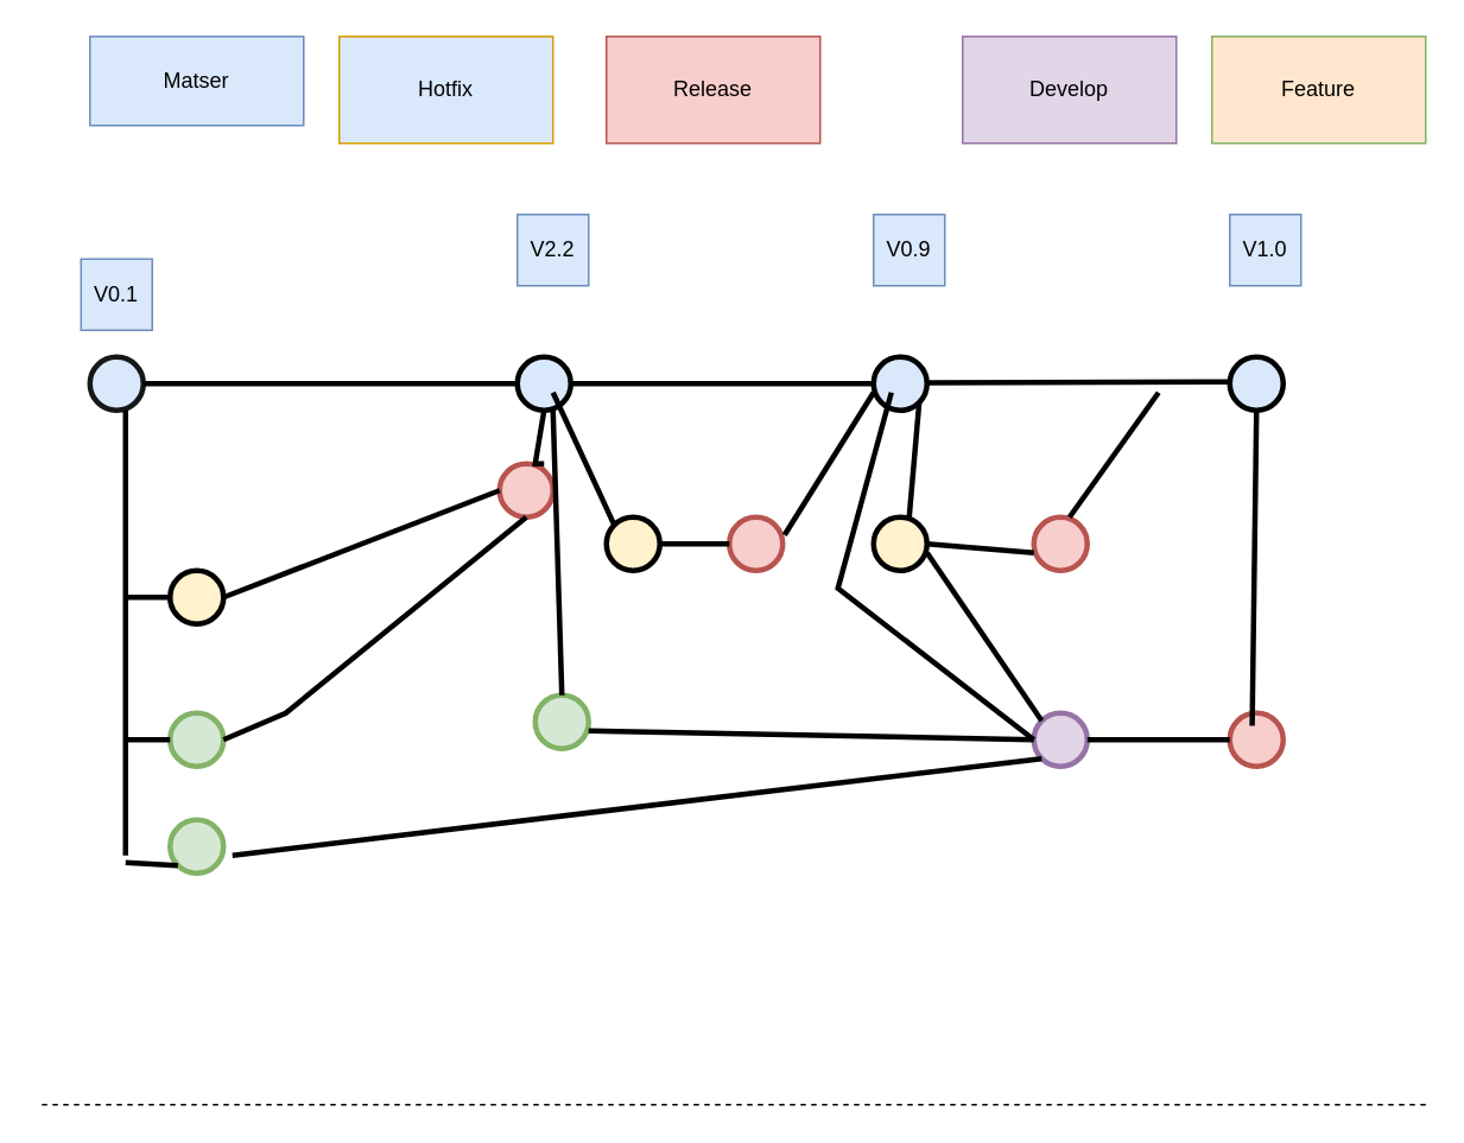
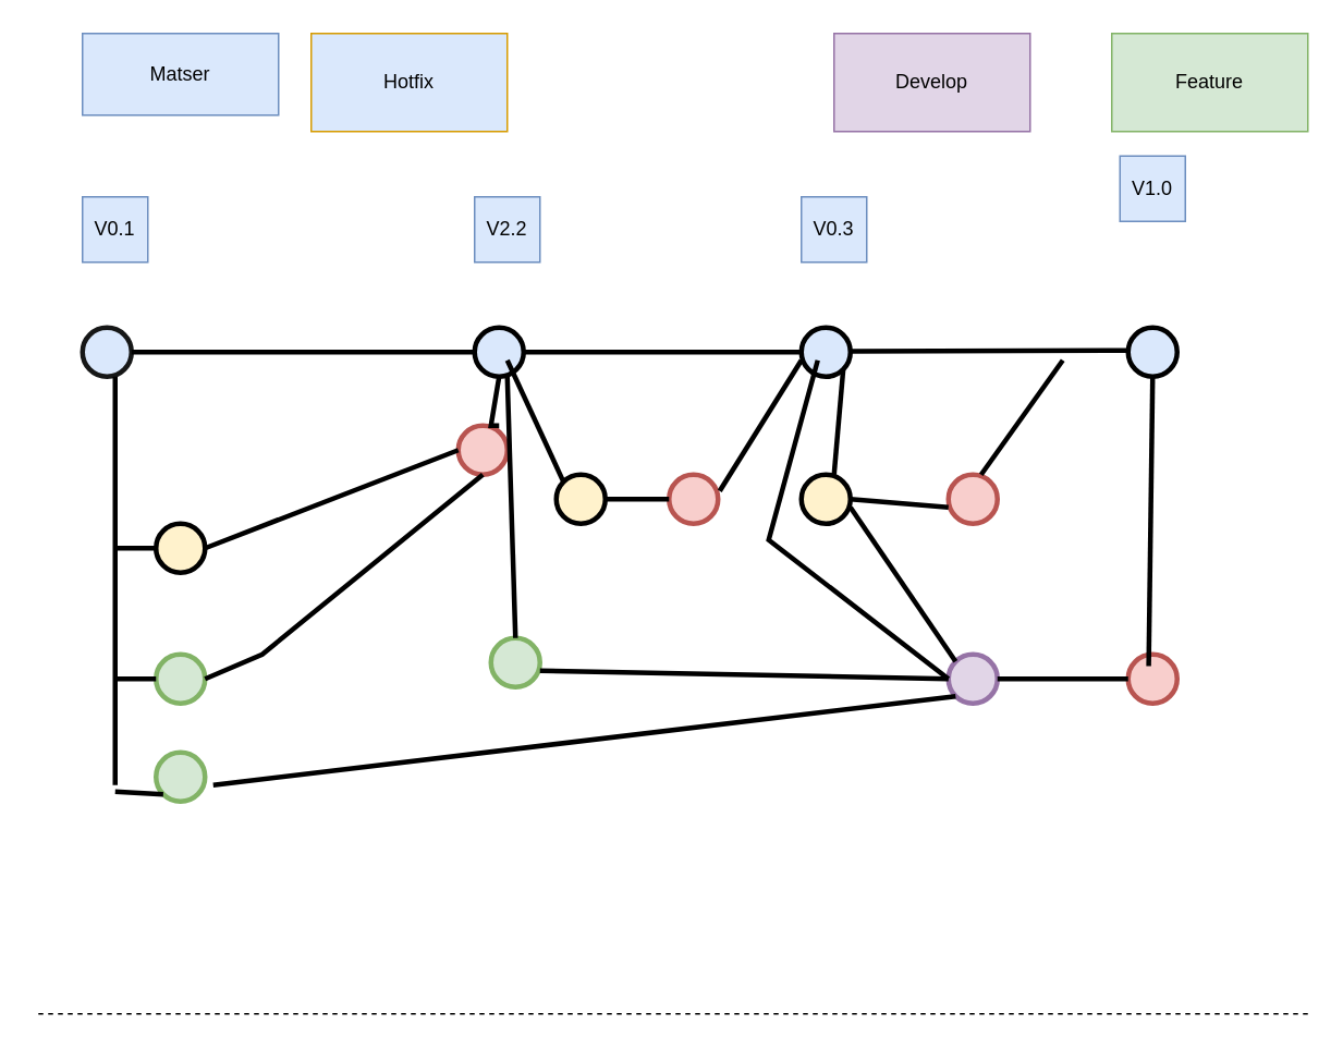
- <mxCell id="4" value="Release" style="rounded=0;whiteSpace=wrap;html=1;fillColor=#f8cecc;strokeColor=#b85450;" vertex="1" parent="1"><mxGeometry x="340" y="20" width="120" height="60" as="geometry" /></mxCell>
- <mxCell id="5" value="Develop" style="rounded=0;whiteSpace=wrap;html=1;fillColor=#e1d5e7;strokeColor=#9673a6;" vertex="1" parent="1"><mxGeometry x="540" y="20" width="120" height="60" as="geometry" /></mxCell>
+ <mxCell id="5" value="Develop" style="rounded=0;whiteSpace=wrap;html=1;fillColor=#e1d5e7;strokeColor=#9673a6;" vertex="1" parent="1"><mxGeometry x="510" y="20" width="120" height="60" as="geometry" /></mxCell>
- <mxCell id="6" value="Feature" style="rounded=0;whiteSpace=wrap;html=1;fillColor=#ffe6cc;strokeColor=#82b366;" vertex="1" parent="1"><mxGeometry x="680" y="20" width="120" height="60" as="geometry" /></mxCell>
+ <mxCell id="6" value="Feature" style="rounded=0;whiteSpace=wrap;html=1;fillColor=#d5e8d4;strokeColor=#82b366;" vertex="1" parent="1"><mxGeometry x="680" y="20" width="120" height="60" as="geometry" /></mxCell>
- <mxCell id="14" value="V0.9" style="whiteSpace=wrap;html=1;aspect=fixed;fillColor=#dae8fc;strokeColor=#6c8ebf;" vertex="1" parent="1"><mxGeometry x="490" y="120" width="40" height="40" as="geometry" /></mxCell>
+ <mxCell id="14" value="V0.3" style="whiteSpace=wrap;html=1;aspect=fixed;fillColor=#dae8fc;strokeColor=#6c8ebf;" vertex="1" parent="1"><mxGeometry x="490" y="120" width="40" height="40" as="geometry" /></mxCell>
- <mxCell id="13" value="V1.0" style="whiteSpace=wrap;html=1;aspect=fixed;fillColor=#dae8fc;strokeColor=#6c8ebf;" vertex="1" parent="1"><mxGeometry x="690" y="120" width="40" height="40" as="geometry" /></mxCell>
+ <mxCell id="13" value="V1.0" style="whiteSpace=wrap;html=1;aspect=fixed;fillColor=#dae8fc;strokeColor=#6c8ebf;" vertex="1" parent="1"><mxGeometry x="685" y="95" width="40" height="40" as="geometry" /></mxCell>
- <mxCell id="8" value="V0.1" style="whiteSpace=wrap;html=1;aspect=fixed;fillColor=#dae8fc;strokeColor=#6c8ebf;" vertex="1" parent="1"><mxGeometry x="45" y="145" width="40" height="40" as="geometry" /></mxCell>
+ <mxCell id="8" value="V0.1" style="whiteSpace=wrap;html=1;aspect=fixed;fillColor=#dae8fc;strokeColor=#6c8ebf;" vertex="1" parent="1"><mxGeometry x="50" y="120" width="40" height="40" as="geometry" /></mxCell>
